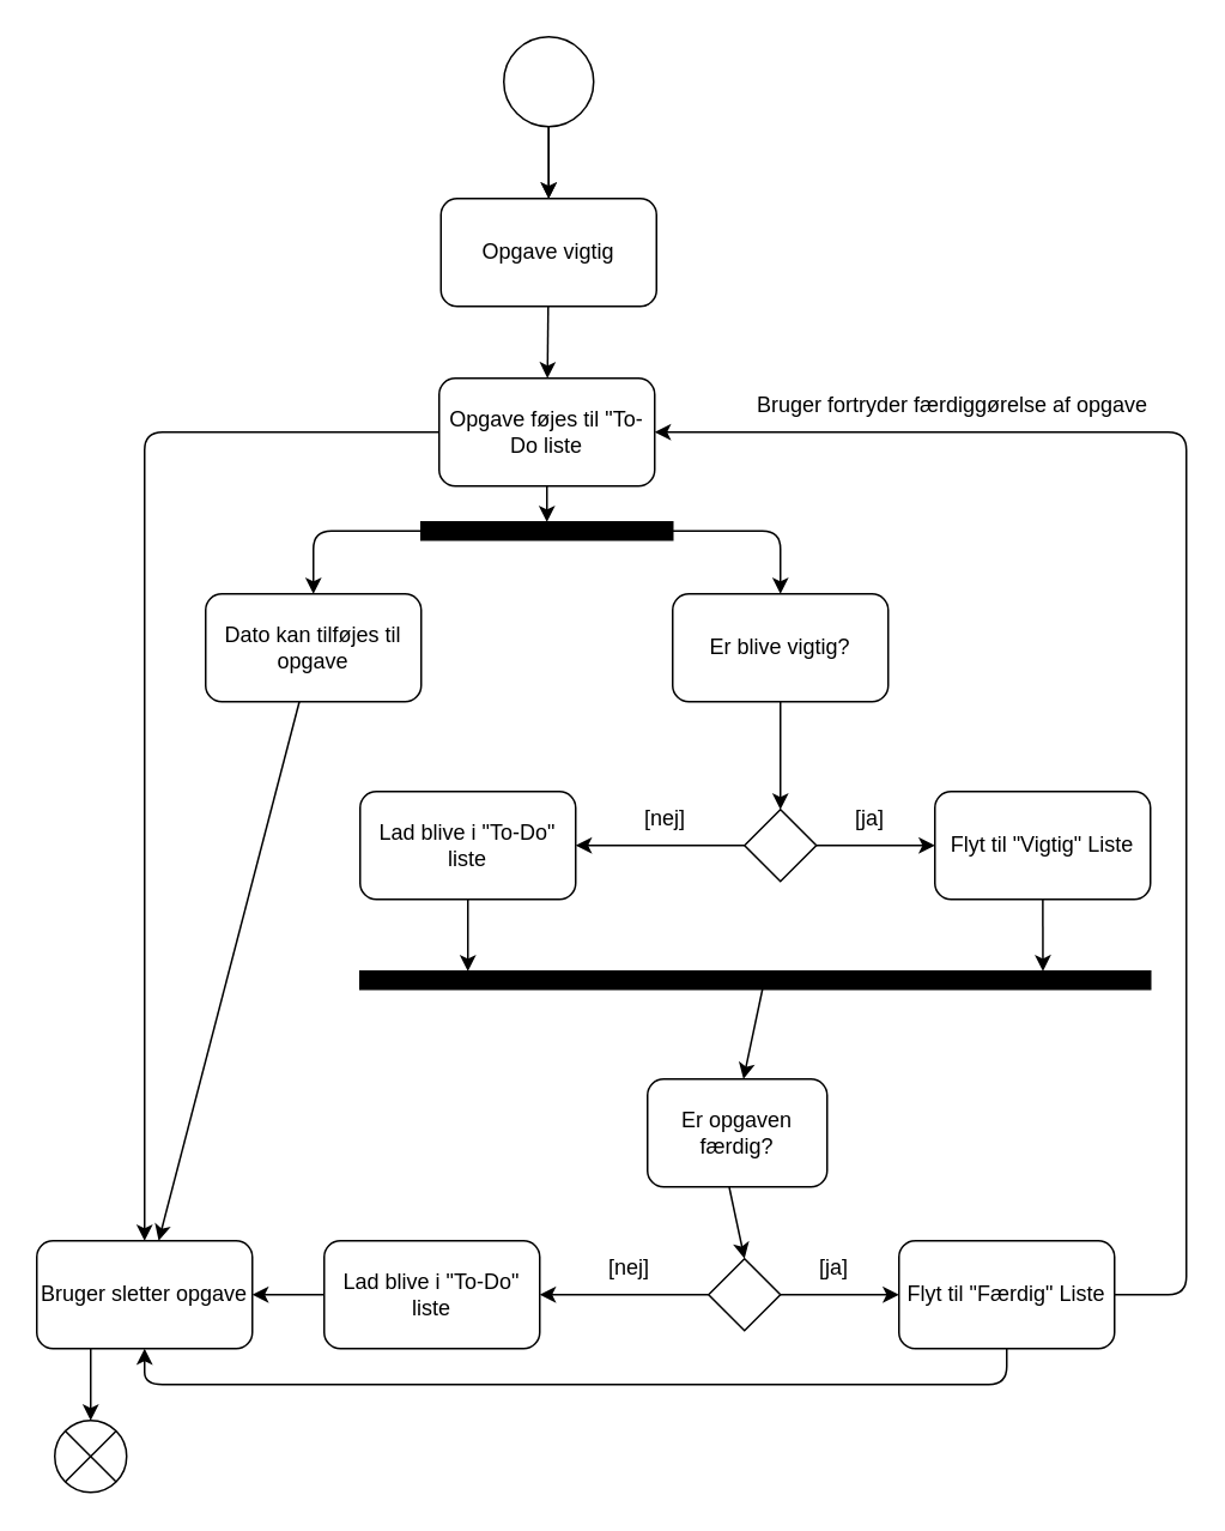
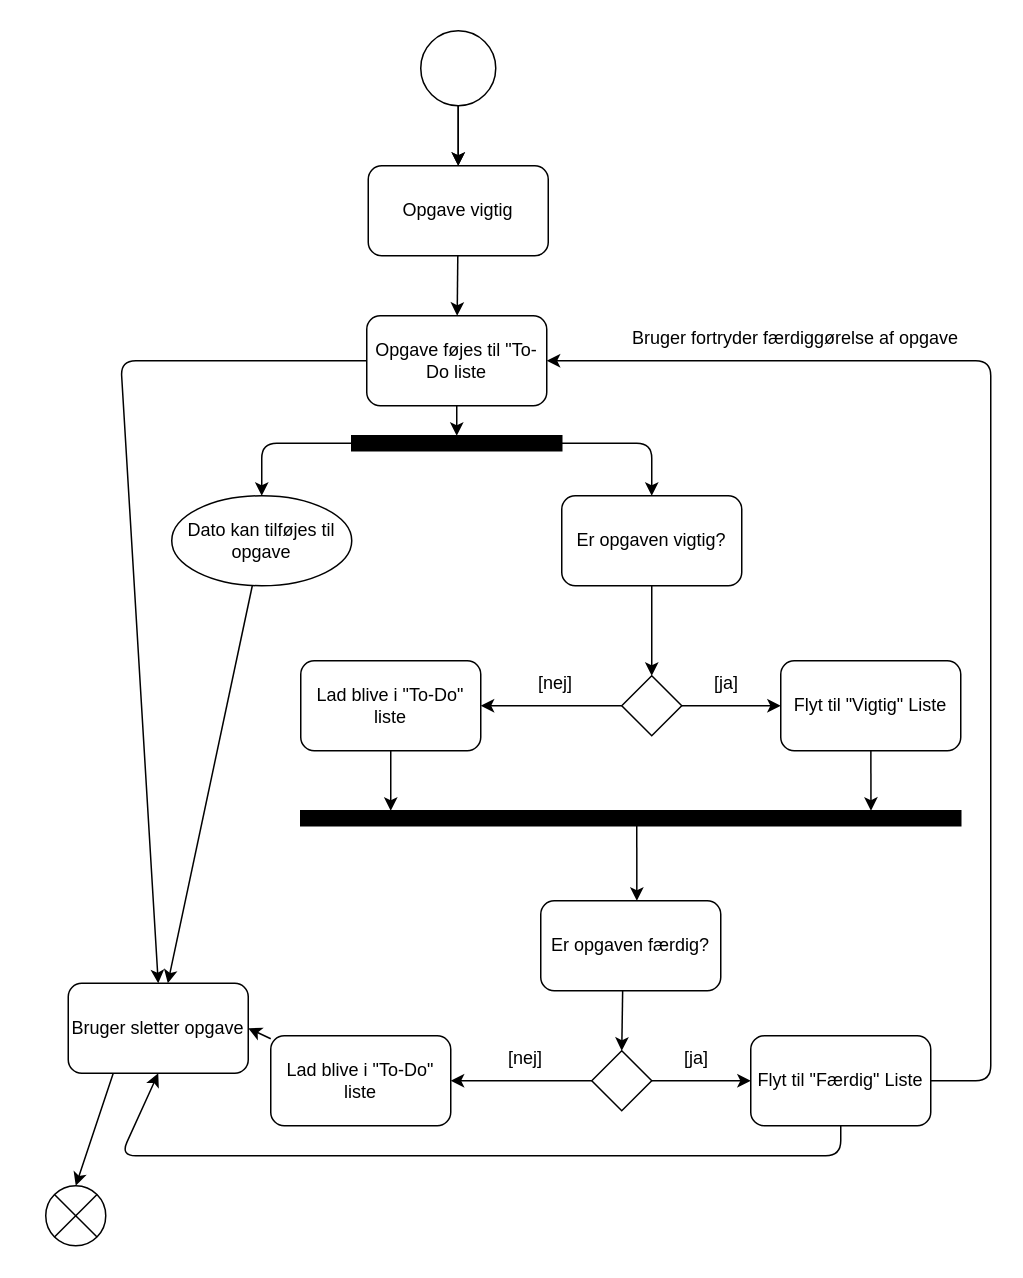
- <mxCell id="11" value="&lt;font color=&quot;#000000&quot;&gt;Dato kan tilføjes til opgave&lt;/font&gt;" style="rounded=1;whiteSpace=wrap;html=1;fillColor=none;shadow=0;strokeColor=#000000;" vertex="1" parent="1"><mxGeometry x="114" y="330" width="120" height="60" as="geometry" /></mxCell>
+ <mxCell id="11" value="&lt;font color=&quot;#000000&quot;&gt;Dato kan tilføjes til opgave&lt;/font&gt;" style="ellipse;whiteSpace=wrap;html=1;fillColor=none;shadow=0;strokeColor=#000000;" vertex="1" parent="1"><mxGeometry x="114" y="330" width="120" height="60" as="geometry" /></mxCell>
- <mxCell id="19" value="&lt;font color=&quot;#000000&quot;&gt;Er blive vigtig?&lt;/font&gt;" style="rounded=1;whiteSpace=wrap;html=1;fillColor=none;shadow=0;strokeColor=#000000;" vertex="1" parent="1"><mxGeometry x="374" y="330" width="120" height="60" as="geometry" /></mxCell>
+ <mxCell id="19" value="&lt;font color=&quot;#000000&quot;&gt;Er opgaven vigtig?&lt;/font&gt;" style="rounded=1;whiteSpace=wrap;html=1;fillColor=none;shadow=0;strokeColor=#000000;" vertex="1" parent="1"><mxGeometry x="374" y="330" width="120" height="60" as="geometry" /></mxCell>
- <mxCell id="29" value="&lt;font color=&quot;#000000&quot;&gt;Er opgaven færdig?&lt;/font&gt;" style="rounded=1;whiteSpace=wrap;html=1;fillColor=none;shadow=0;strokeColor=#000000;" vertex="1" parent="1"><mxGeometry x="360" y="600" width="100" height="60" as="geometry" /></mxCell>
+ <mxCell id="29" value="&lt;font color=&quot;#000000&quot;&gt;Er opgaven færdig?&lt;/font&gt;" style="rounded=1;whiteSpace=wrap;html=1;fillColor=none;shadow=0;strokeColor=#000000;" vertex="1" parent="1"><mxGeometry x="360" y="600" width="120" height="60" as="geometry" /></mxCell>
- <mxCell id="31" value="&lt;font color=&quot;#000000&quot;&gt;Bruger sletter opgave&lt;/font&gt;" style="rounded=1;whiteSpace=wrap;html=1;fillColor=none;shadow=0;strokeColor=#000000;" vertex="1" parent="1"><mxGeometry x="20" y="690" width="120" height="60" as="geometry" /></mxCell>
+ <mxCell id="31" value="&lt;font color=&quot;#000000&quot;&gt;Bruger sletter opgave&lt;/font&gt;" style="rounded=1;whiteSpace=wrap;html=1;fillColor=none;shadow=0;strokeColor=#000000;" vertex="1" parent="1"><mxGeometry x="45" y="655" width="120" height="60" as="geometry" /></mxCell>
